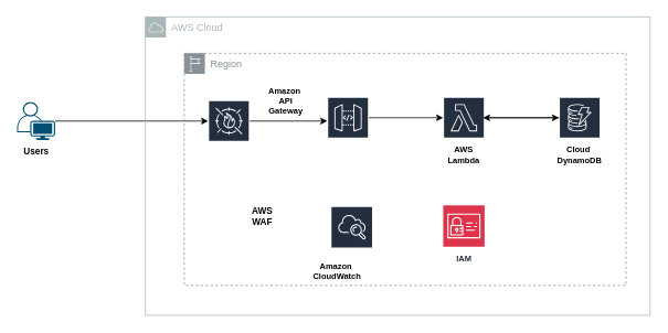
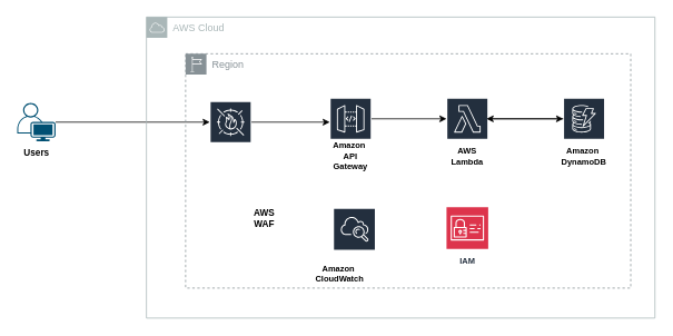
- <mxCell id="9" value="&lt;font style=&quot;font-size: 10px;&quot;&gt;&lt;b style=&quot;&quot;&gt;Amazon&amp;nbsp;&lt;/b&gt;&lt;/font&gt;&lt;div style=&quot;font-size: 10px;&quot;&gt;&lt;font style=&quot;font-size: 10px;&quot;&gt;&lt;b style=&quot;&quot;&gt;API&lt;/b&gt;&lt;/font&gt;&lt;/div&gt;&lt;div style=&quot;font-size: 10px;&quot;&gt;&lt;font style=&quot;font-size: 10px;&quot;&gt;&lt;b style=&quot;&quot;&gt;Gateway&lt;/b&gt;&lt;/font&gt;&lt;/div&gt;" style="text;strokeColor=none;align=center;fillColor=none;html=1;verticalAlign=middle;whiteSpace=wrap;rounded=0;" vertex="1" parent="1"><mxGeometry x="315" y="106" width="60" height="30" as="geometry" /></mxCell>
+ <mxCell id="9" value="&lt;font style=&quot;font-size: 10px;&quot;&gt;&lt;b style=&quot;&quot;&gt;Amazon&amp;nbsp;&lt;/b&gt;&lt;/font&gt;&lt;div style=&quot;font-size: 10px;&quot;&gt;&lt;font style=&quot;font-size: 10px;&quot;&gt;&lt;b style=&quot;&quot;&gt;API&lt;/b&gt;&lt;/font&gt;&lt;/div&gt;&lt;div style=&quot;font-size: 10px;&quot;&gt;&lt;font style=&quot;font-size: 10px;&quot;&gt;&lt;b style=&quot;&quot;&gt;Gateway&lt;/b&gt;&lt;/font&gt;&lt;/div&gt;" style="text;strokeColor=none;align=center;fillColor=none;html=1;verticalAlign=middle;whiteSpace=wrap;rounded=0;" vertex="1" parent="1"><mxGeometry x="390" y="171" width="60" height="30" as="geometry" /></mxCell>
- <mxCell id="7" value="&lt;font style=&quot;font-size: 10px;&quot;&gt;&lt;b style=&quot;&quot;&gt;Cloud&amp;nbsp;&lt;/b&gt;&lt;/font&gt;&lt;div style=&quot;font-size: 10px;&quot;&gt;&lt;font style=&quot;font-size: 10px;&quot;&gt;&lt;b style=&quot;&quot;&gt;DynamoDB&lt;/b&gt;&lt;/font&gt;&lt;/div&gt;" style="text;strokeColor=none;align=center;fillColor=none;html=1;verticalAlign=middle;whiteSpace=wrap;rounded=0;" vertex="1" parent="1"><mxGeometry x="670" y="171" width="60" height="30" as="geometry" /></mxCell>
+ <mxCell id="7" value="&lt;font style=&quot;font-size: 10px;&quot;&gt;&lt;b style=&quot;&quot;&gt;Amazon&amp;nbsp;&lt;/b&gt;&lt;/font&gt;&lt;div style=&quot;font-size: 10px;&quot;&gt;&lt;font style=&quot;font-size: 10px;&quot;&gt;&lt;b style=&quot;&quot;&gt;DynamoDB&lt;/b&gt;&lt;/font&gt;&lt;/div&gt;" style="text;strokeColor=none;align=center;fillColor=none;html=1;verticalAlign=middle;whiteSpace=wrap;rounded=0;" vertex="1" parent="1"><mxGeometry x="670" y="171" width="60" height="30" as="geometry" /></mxCell>
